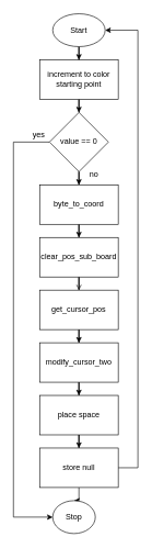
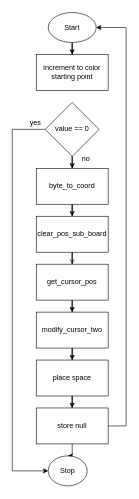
- <mxCell id="2" style="edgeStyle=orthogonalEdgeStyle;rounded=0;orthogonalLoop=1;jettySize=auto;html=1;entryX=0.5;entryY=0;entryDx=0;entryDy=0;" edge="1" parent="1" source="3" target="8"><mxGeometry relative="1" as="geometry" /></mxCell>
